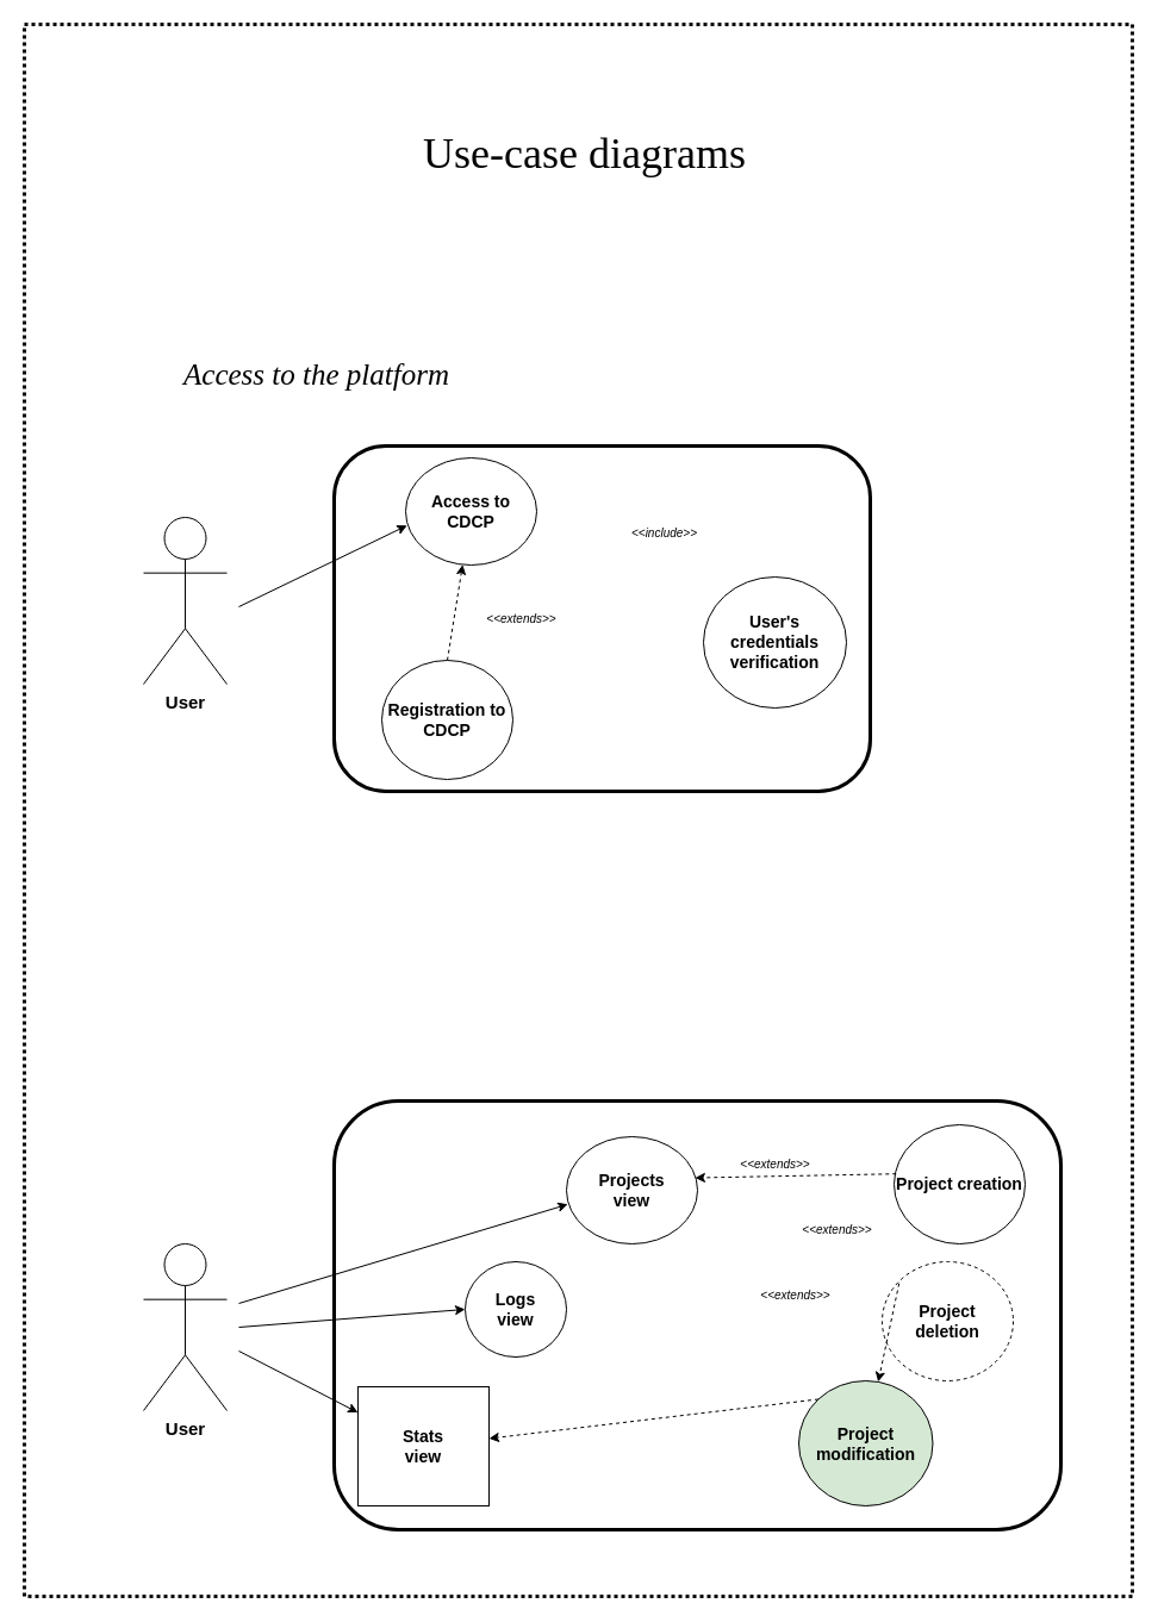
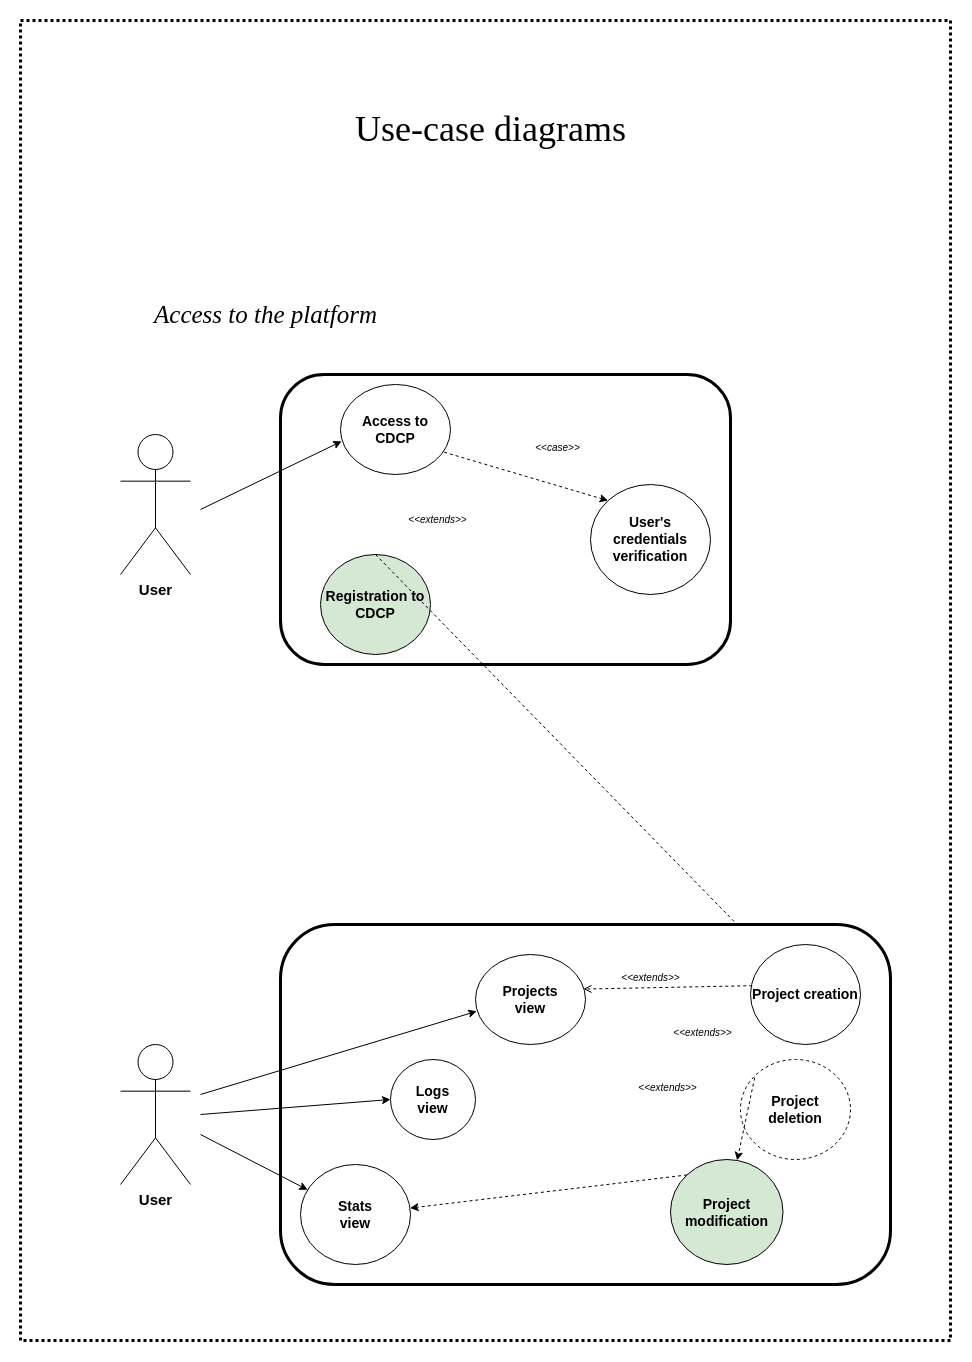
- <mxCell id="10" value="&lt;font style=&quot;font-size: 10px&quot;&gt;&lt;i&gt;&amp;lt;&amp;lt;include&amp;gt;&amp;gt;&lt;/i&gt;&lt;/font&gt;" style="text;html=1;strokeColor=none;fillColor=none;align=center;verticalAlign=middle;whiteSpace=wrap;rounded=0;" vertex="1" parent="1"><mxGeometry x="530" y="434" width="55" height="25" as="geometry" /></mxCell>
+ <mxCell id="10" value="&lt;font style=&quot;font-size: 10px&quot;&gt;&lt;i&gt;&amp;lt;&amp;lt;case&amp;gt;&amp;gt;&lt;/i&gt;&lt;/font&gt;" style="text;html=1;strokeColor=none;fillColor=none;align=center;verticalAlign=middle;whiteSpace=wrap;rounded=0;" vertex="1" parent="1"><mxGeometry x="530" y="434" width="55" height="25" as="geometry" /></mxCell>
+ <mxCell id="8" value="" style="endArrow=classic;html=1;exitX=0.942;exitY=0.752;exitDx=0;exitDy=0;dashed=1;exitPerimeter=0;entryX=0;entryY=0;entryDx=0;entryDy=0;" edge="1" parent="1" source="4" target="6"><mxGeometry width="50" height="50" relative="1" as="geometry"><mxPoint x="581.109" y="454" as="sourcePoint" /><mxPoint x="560" y="547.18" as="targetPoint" /></mxGeometry></mxCell>
- <mxCell id="7" value="" style="endArrow=classic;html=1;exitX=0.5;exitY=0;exitDx=0;exitDy=0;dashed=1;" edge="1" parent="1" source="5" target="4"><mxGeometry width="50" height="50" relative="1" as="geometry"><mxPoint x="390" y="584" as="sourcePoint" /><mxPoint x="440" y="534" as="targetPoint" /></mxGeometry></mxCell>
+ <mxCell id="7" value="" style="endArrow=classic;html=1;exitX=0.5;exitY=0;exitDx=0;exitDy=0;dashed=1;" edge="1" parent="1" source="5" target="17"><mxGeometry width="50" height="50" relative="1" as="geometry"><mxPoint x="390" y="584" as="sourcePoint" /><mxPoint x="440" y="534" as="targetPoint" /></mxGeometry></mxCell>
- <mxCell id="5" value="&lt;b&gt;&lt;font style=&quot;font-size: 14px&quot;&gt;Registration to CDCP&lt;/font&gt;&lt;/b&gt;" style="ellipse;whiteSpace=wrap;html=1;" vertex="1" parent="1"><mxGeometry x="320" y="554" width="110" height="100" as="geometry" /></mxCell>
+ <mxCell id="5" value="&lt;b&gt;&lt;font style=&quot;font-size: 14px&quot;&gt;Registration to CDCP&lt;/font&gt;&lt;/b&gt;" style="ellipse;whiteSpace=wrap;html=1;fillColor=#d5e8d4;" vertex="1" parent="1"><mxGeometry x="320" y="554" width="110" height="100" as="geometry" /></mxCell>
- <mxCell id="18" value="" style="endArrow=classic;html=1;dashed=1;entryX=0.981;entryY=0.384;entryDx=0;entryDy=0;exitX=0.016;exitY=0.412;exitDx=0;exitDy=0;entryPerimeter=0;exitPerimeter=0;" edge="1" parent="1" source="17" target="15"><mxGeometry width="50" height="50" relative="1" as="geometry"><mxPoint x="581.109" y="1064" as="sourcePoint" /><mxPoint x="560" y="1157.18" as="targetPoint" /></mxGeometry></mxCell>
+ <mxCell id="18" value="" style="endArrow=open;html=1;dashed=1;entryX=0.981;entryY=0.384;entryDx=0;entryDy=0;exitX=0.016;exitY=0.412;exitDx=0;exitDy=0;entryPerimeter=0;exitPerimeter=0;" edge="1" parent="1" source="17" target="15"><mxGeometry width="50" height="50" relative="1" as="geometry"><mxPoint x="581.109" y="1064" as="sourcePoint" /><mxPoint x="560" y="1157.18" as="targetPoint" /></mxGeometry></mxCell>
- <mxCell id="16" value="&lt;div&gt;&lt;b&gt;&lt;font style=&quot;font-size: 14px&quot;&gt;Stats&lt;/font&gt;&lt;/b&gt;&lt;/div&gt;&lt;div&gt;&lt;b&gt;&lt;font style=&quot;font-size: 14px&quot;&gt;view&lt;br&gt;&lt;/font&gt;&lt;/b&gt;&lt;/div&gt;" style="whiteSpace=wrap;html=1;rounded=0;" vertex="1" parent="1"><mxGeometry x="300" y="1164" width="110" height="100" as="geometry" /></mxCell>
+ <mxCell id="16" value="&lt;div&gt;&lt;b&gt;&lt;font style=&quot;font-size: 14px&quot;&gt;Stats&lt;/font&gt;&lt;/b&gt;&lt;/div&gt;&lt;div&gt;&lt;b&gt;&lt;font style=&quot;font-size: 14px&quot;&gt;view&lt;br&gt;&lt;/font&gt;&lt;/b&gt;&lt;/div&gt;" style="ellipse;whiteSpace=wrap;html=1;" vertex="1" parent="1"><mxGeometry x="300" y="1164" width="110" height="100" as="geometry" /></mxCell>
